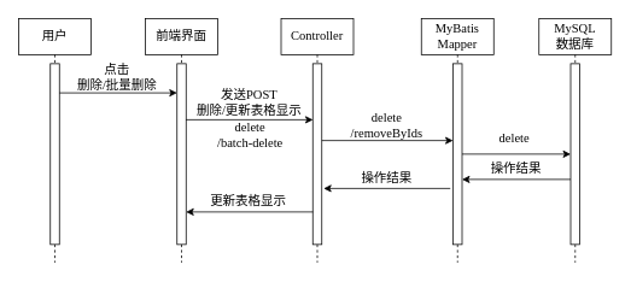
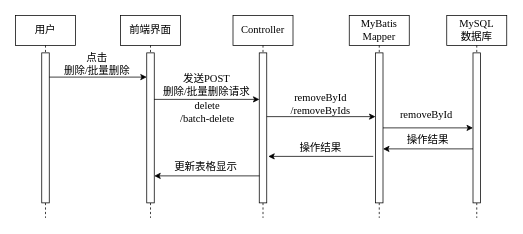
- <mxCell id="26" value="发送POST&lt;div&gt;删除/更新表格显示&lt;/div&gt;" style="text;html=1;align=center;verticalAlign=middle;whiteSpace=wrap;rounded=0;fontSize=14;fontFamily=宋体;" parent="24" vertex="1"><mxGeometry width="140" height="26" as="geometry" /></mxCell>
+ <mxCell id="26" value="发送POST&lt;div&gt;删除/批量删除请求&lt;/div&gt;" style="text;html=1;align=center;verticalAlign=middle;whiteSpace=wrap;rounded=0;fontSize=14;fontFamily=宋体;" parent="24" vertex="1"><mxGeometry width="140" height="26" as="geometry" /></mxCell>
- <mxCell id="29" value="delete&lt;div&gt;/&lt;span style=&quot;background-color: transparent; color: light-dark(rgb(0, 0, 0), rgb(255, 255, 255));&quot;&gt;removeByIds&lt;/span&gt;&lt;/div&gt;" style="text;html=1;align=center;verticalAlign=middle;whiteSpace=wrap;rounded=0;fontSize=14;fontFamily=宋体;spacing=0;" parent="1" vertex="1"><mxGeometry x="368.5" y="126" width="116" height="26" as="geometry" /></mxCell>
+ <mxCell id="29" value="removeById&lt;div&gt;/&lt;span style=&quot;background-color: transparent; color: light-dark(rgb(0, 0, 0), rgb(255, 255, 255));&quot;&gt;removeByIds&lt;/span&gt;&lt;/div&gt;" style="text;html=1;align=center;verticalAlign=middle;whiteSpace=wrap;rounded=0;fontSize=14;fontFamily=宋体;spacing=0;" parent="1" vertex="1"><mxGeometry x="368.5" y="126" width="116" height="26" as="geometry" /></mxCell>
- <mxCell id="19" value="delete" style="text;html=1;align=center;verticalAlign=middle;whiteSpace=wrap;rounded=0;fontSize=14;fontFamily=宋体;spacing=0;" parent="18" vertex="1"><mxGeometry width="116" height="26" as="geometry" /></mxCell>
+ <mxCell id="19" value="removeById" style="text;html=1;align=center;verticalAlign=middle;whiteSpace=wrap;rounded=0;fontSize=14;fontFamily=宋体;spacing=0;" parent="18" vertex="1"><mxGeometry width="116" height="26" as="geometry" /></mxCell>
